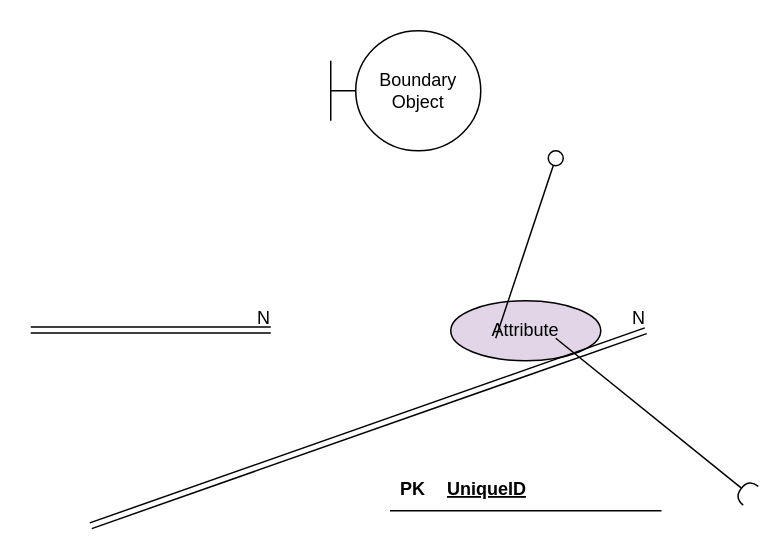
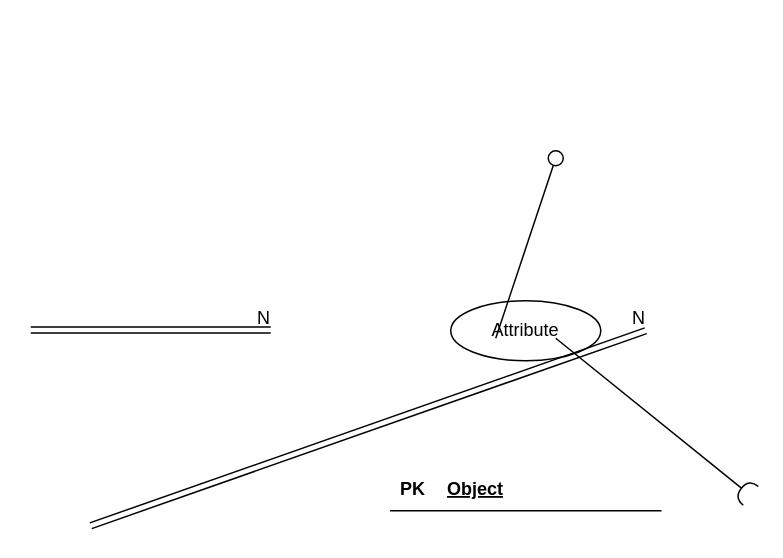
- <mxCell id="11" value="Boundary Object" style="shape=umlBoundary;whiteSpace=wrap;html=1;" vertex="1" parent="1"><mxGeometry x="220" y="20" width="100" height="80" as="geometry" /></mxCell>
- <mxCell id="2" value="Attribute" style="ellipse;whiteSpace=wrap;html=1;align=center;fillColor=#e1d5e7;" vertex="1" parent="1"><mxGeometry x="300" y="200" width="100" height="40" as="geometry" /></mxCell>
+ <mxCell id="2" value="Attribute" style="ellipse;whiteSpace=wrap;html=1;align=center;" vertex="1" parent="1"><mxGeometry x="300" y="200" width="100" height="40" as="geometry" /></mxCell>
- <mxCell id="6" value="UniqueID" style="shape=partialRectangle;connectable=0;fillColor=none;top=0;left=0;bottom=0;right=0;align=left;spacingLeft=6;fontStyle=5;overflow=hidden;" vertex="1" parent="4"><mxGeometry x="30" width="150" height="30" as="geometry"><mxRectangle width="150" height="30" as="alternateBounds" /></mxGeometry></mxCell>
+ <mxCell id="6" value="Object" style="shape=partialRectangle;connectable=0;fillColor=none;top=0;left=0;bottom=0;right=0;align=left;spacingLeft=6;fontStyle=5;overflow=hidden;" vertex="1" parent="4"><mxGeometry x="30" width="150" height="30" as="geometry"><mxRectangle width="150" height="30" as="alternateBounds" /></mxGeometry></mxCell>
